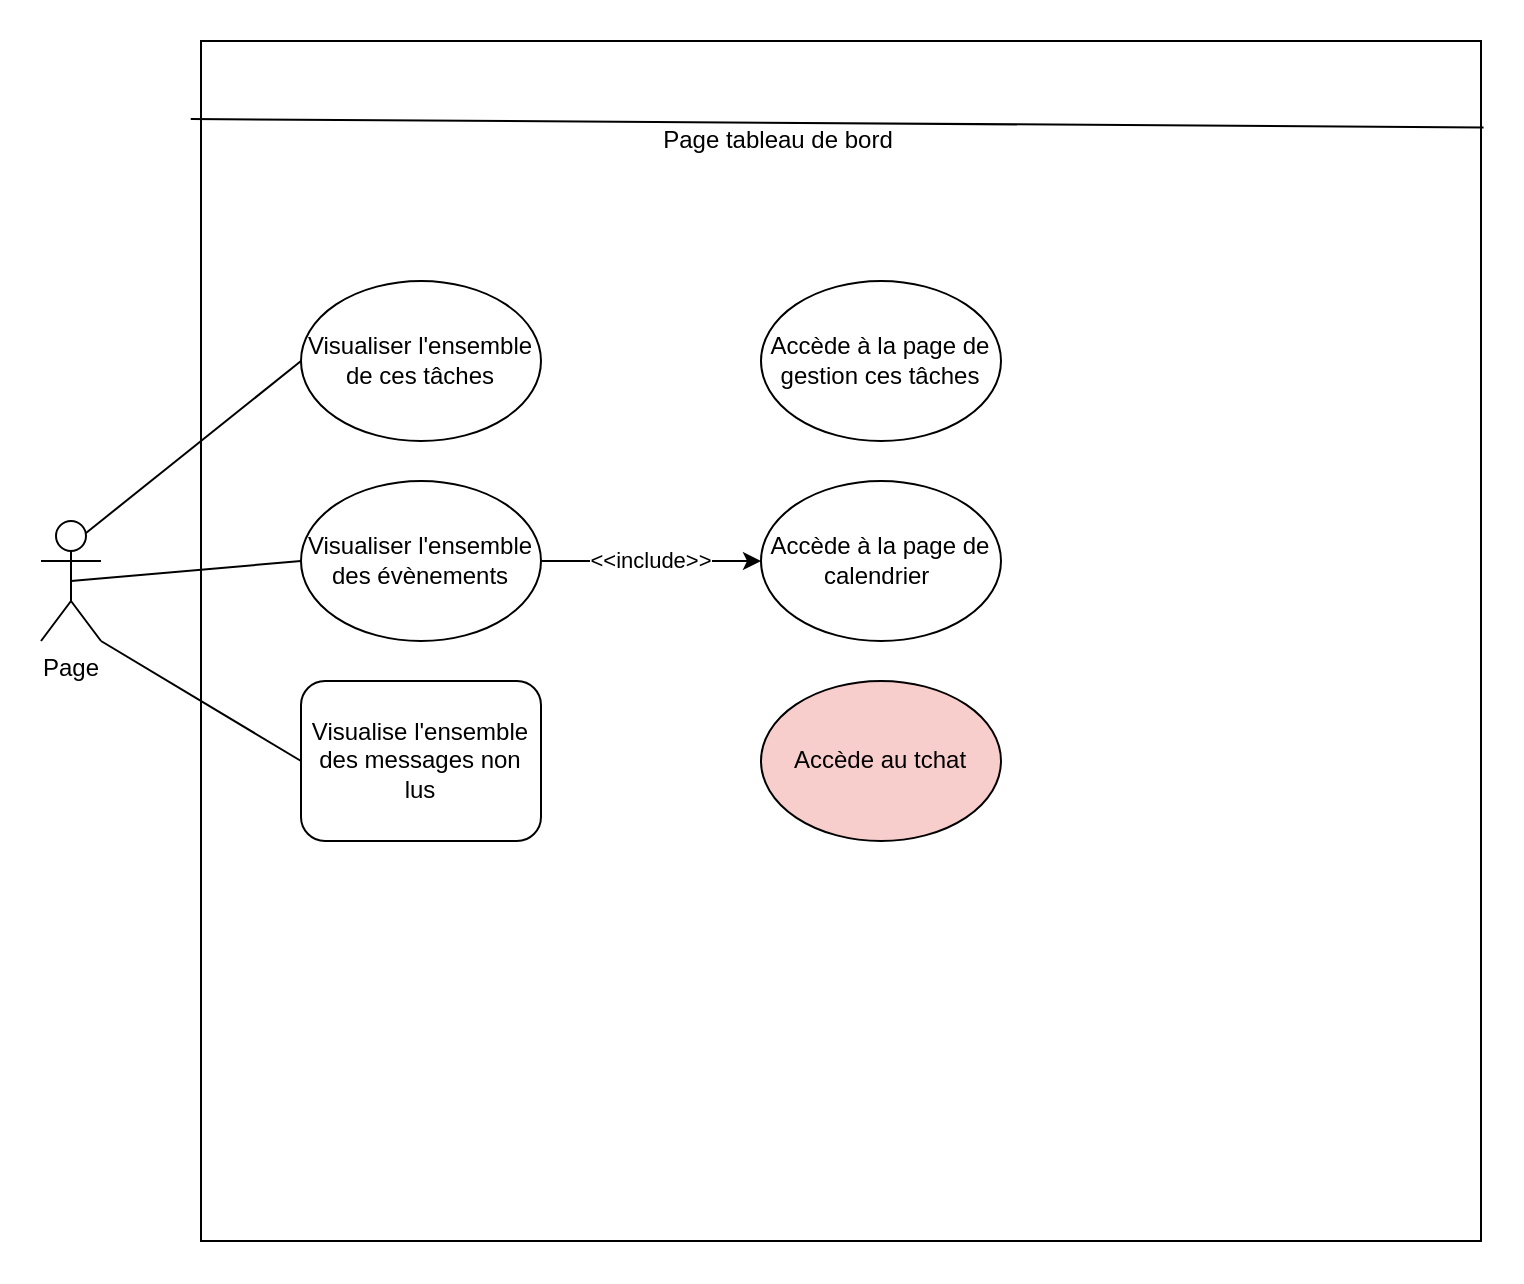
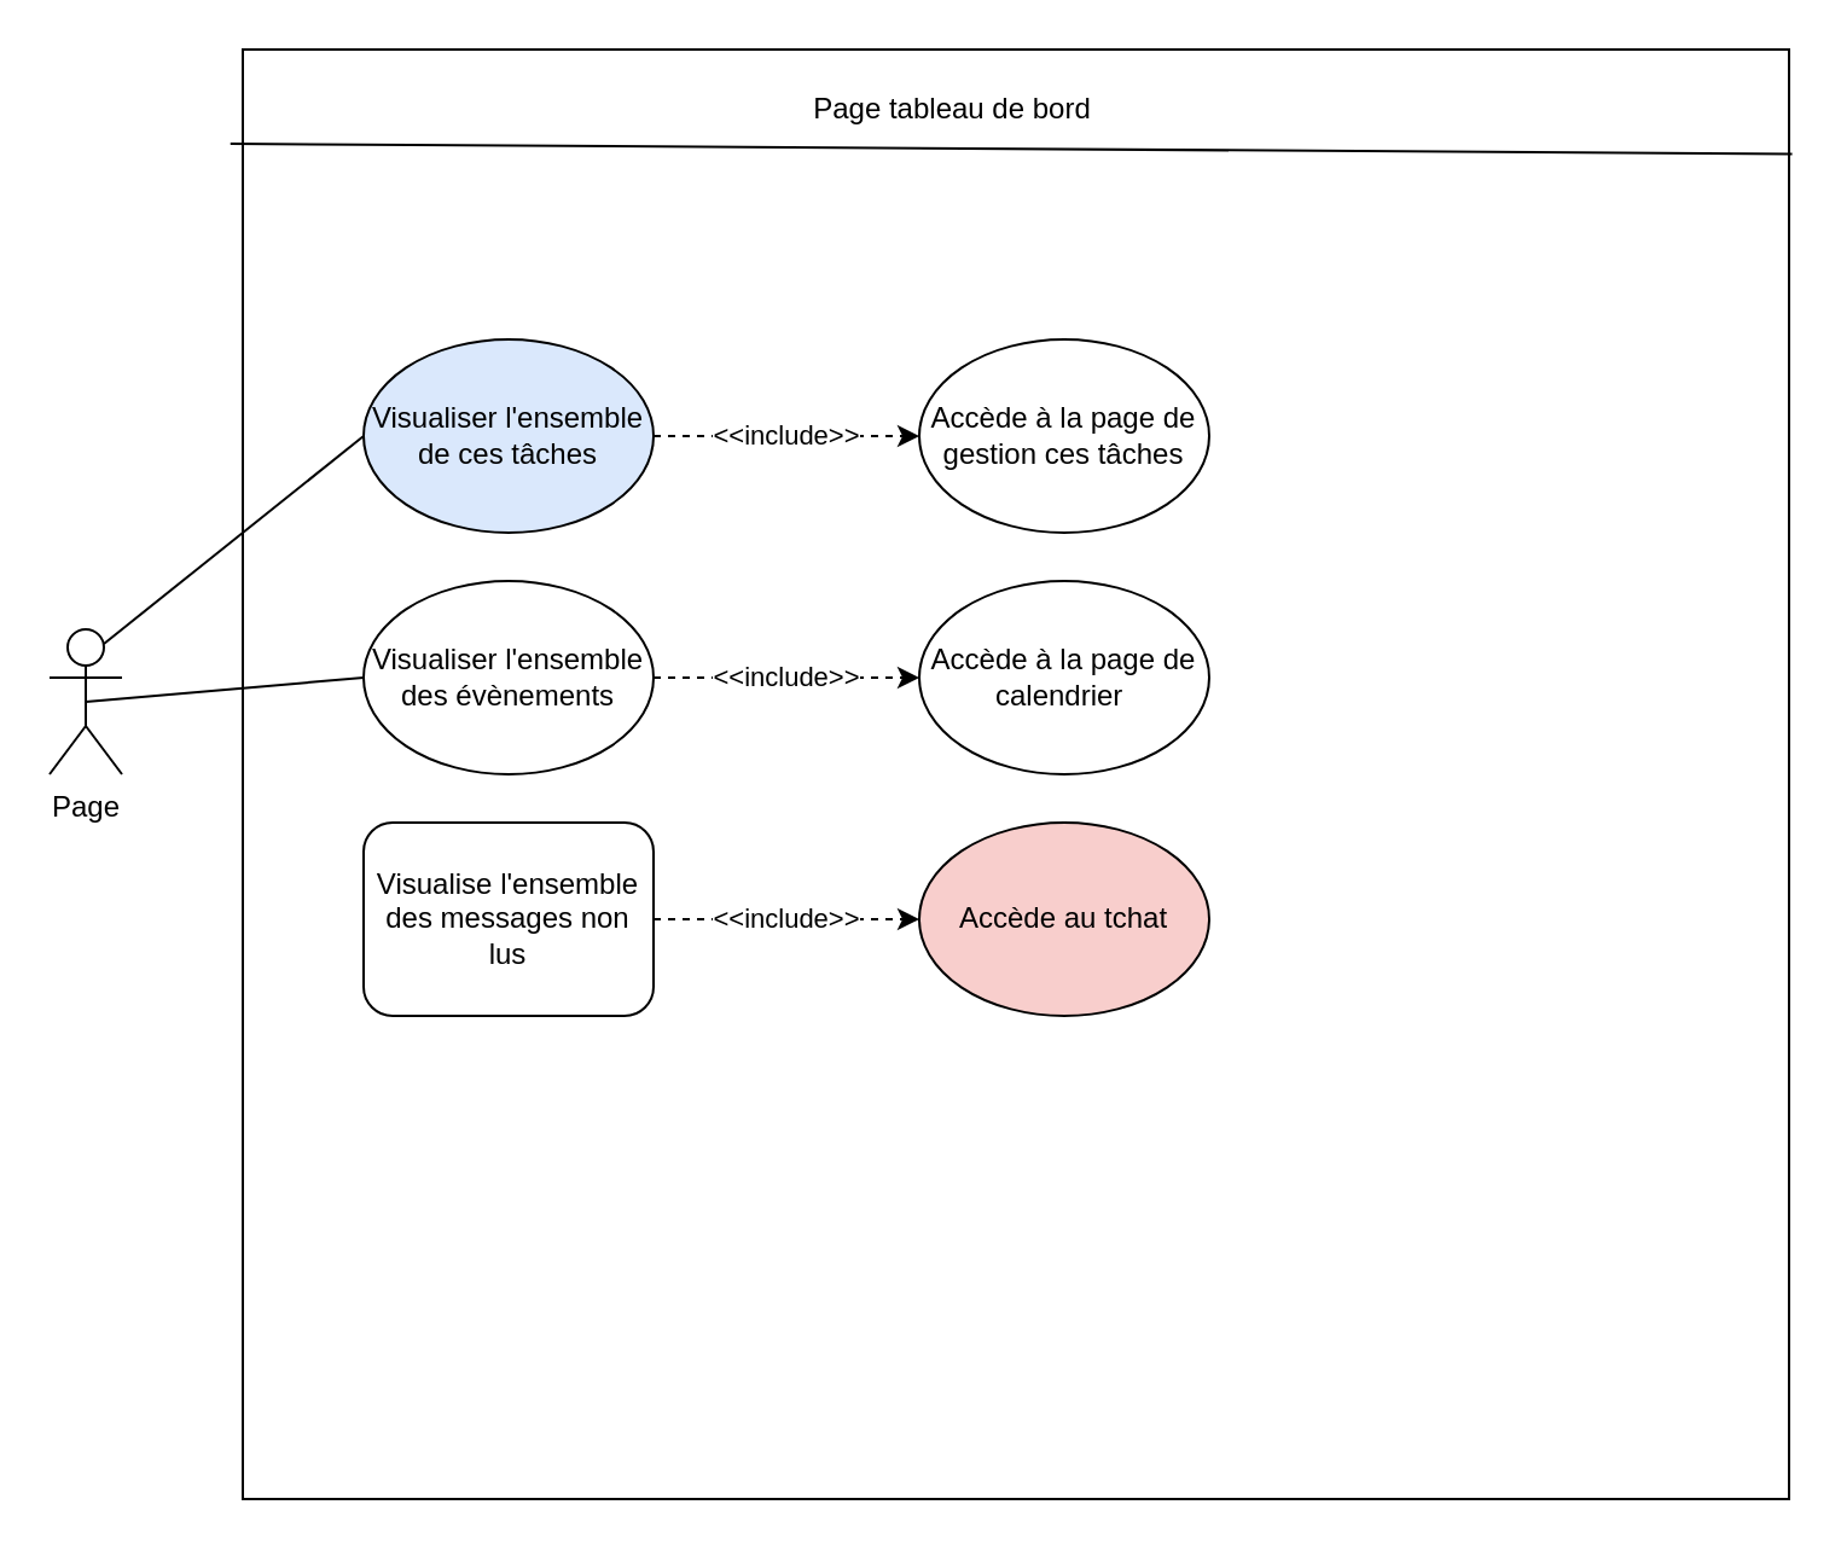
- <mxCell id="13" value="Page tableau de bord" style="text;html=1;strokeColor=none;fillColor=none;align=center;verticalAlign=middle;whiteSpace=wrap;rounded=0;" parent="1" vertex="1"><mxGeometry x="324" y="55" width="130" height="30" as="geometry" /></mxCell>
+ <mxCell id="13" value="Page tableau de bord" style="text;html=1;strokeColor=none;fillColor=none;align=center;verticalAlign=middle;whiteSpace=wrap;rounded=0;" parent="1" vertex="1"><mxGeometry x="329" y="30" width="130" height="30" as="geometry" /></mxCell>
- <mxCell id="4" value="Visualiser l'ensemble de ces tâches" style="ellipse;whiteSpace=wrap;html=1;" parent="1" vertex="1"><mxGeometry x="150" y="140" width="120" height="80" as="geometry" /></mxCell>
+ <mxCell id="4" value="Visualiser l'ensemble de ces tâches" style="ellipse;whiteSpace=wrap;html=1;fillColor=#dae8fc;" parent="1" vertex="1"><mxGeometry x="150" y="140" width="120" height="80" as="geometry" /></mxCell>
+ <mxCell id="15" value="&amp;lt;&amp;lt;include&amp;gt;&amp;gt;" style="endArrow=classic;html=1;dashed=1;exitX=1;exitY=0.5;exitDx=0;exitDy=0;" parent="1" source="4" target="10" edge="1"><mxGeometry width="50" height="50" relative="1" as="geometry"><mxPoint x="370" y="350" as="sourcePoint" /><mxPoint x="420" y="300" as="targetPoint" /></mxGeometry></mxCell>
- <mxCell id="16" value="&amp;lt;&amp;lt;include&amp;gt;&amp;gt;" style="endArrow=classic;html=1;dashed=0;exitX=1;exitY=0.5;exitDx=0;exitDy=0;entryX=0;entryY=0.5;entryDx=0;entryDy=0;" parent="1" source="5" target="11" edge="1"><mxGeometry width="50" height="50" relative="1" as="geometry"><mxPoint x="280" y="190" as="sourcePoint" /><mxPoint x="390" y="190" as="targetPoint" /></mxGeometry></mxCell>
+ <mxCell id="16" value="&amp;lt;&amp;lt;include&amp;gt;&amp;gt;" style="endArrow=classic;html=1;dashed=1;exitX=1;exitY=0.5;exitDx=0;exitDy=0;entryX=0;entryY=0.5;entryDx=0;entryDy=0;" parent="1" source="5" target="11" edge="1"><mxGeometry width="50" height="50" relative="1" as="geometry"><mxPoint x="280" y="190" as="sourcePoint" /><mxPoint x="390" y="190" as="targetPoint" /></mxGeometry></mxCell>
- <mxCell id="9" value="" style="endArrow=none;html=1;exitX=1;exitY=1;exitDx=0;exitDy=0;exitPerimeter=0;entryX=0;entryY=0.5;entryDx=0;entryDy=0;" parent="1" source="2" target="6" edge="1"><mxGeometry width="50" height="50" relative="1" as="geometry"><mxPoint x="370" y="380" as="sourcePoint" /><mxPoint x="420" y="330" as="targetPoint" /></mxGeometry></mxCell>
+ <mxCell id="17" value="&amp;lt;&amp;lt;include&amp;gt;&amp;gt;" style="endArrow=classic;html=1;dashed=1;exitX=1;exitY=0.5;exitDx=0;exitDy=0;entryX=0;entryY=0.5;entryDx=0;entryDy=0;" parent="1" source="6" target="14" edge="1"><mxGeometry width="50" height="50" relative="1" as="geometry"><mxPoint x="280" y="290" as="sourcePoint" /><mxPoint x="390" y="290" as="targetPoint" /></mxGeometry></mxCell>
